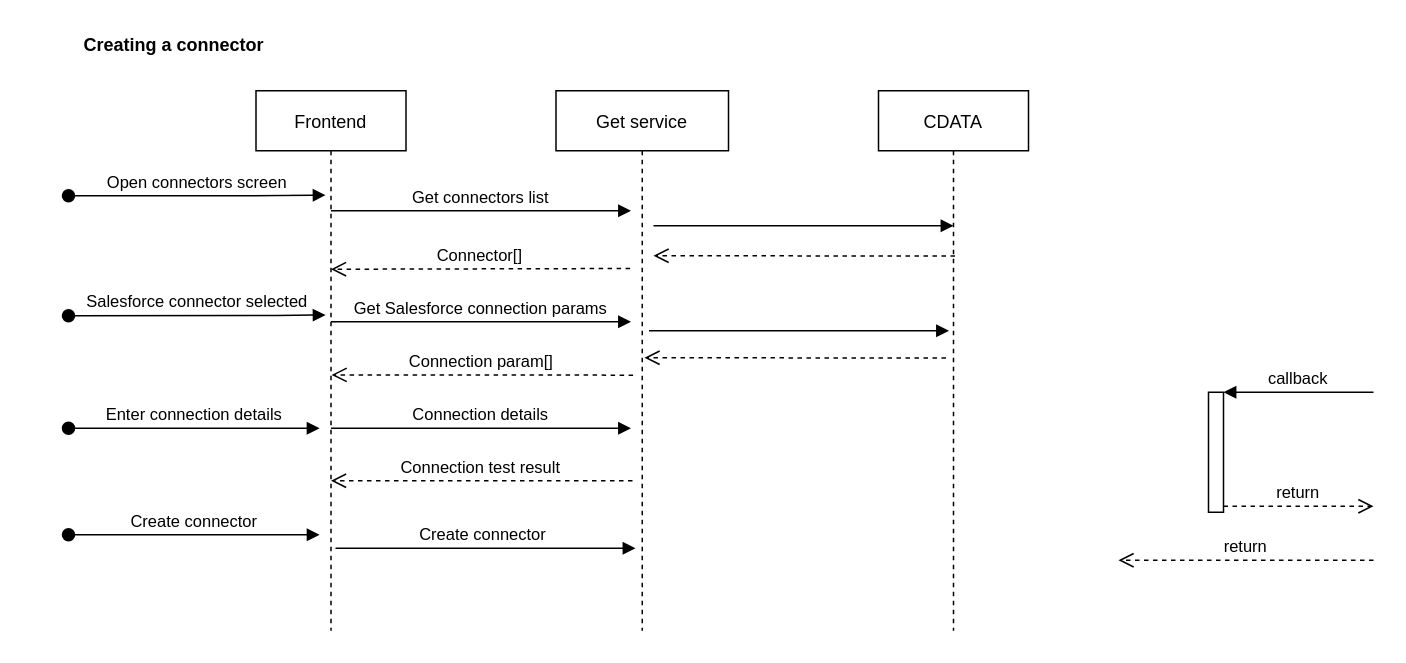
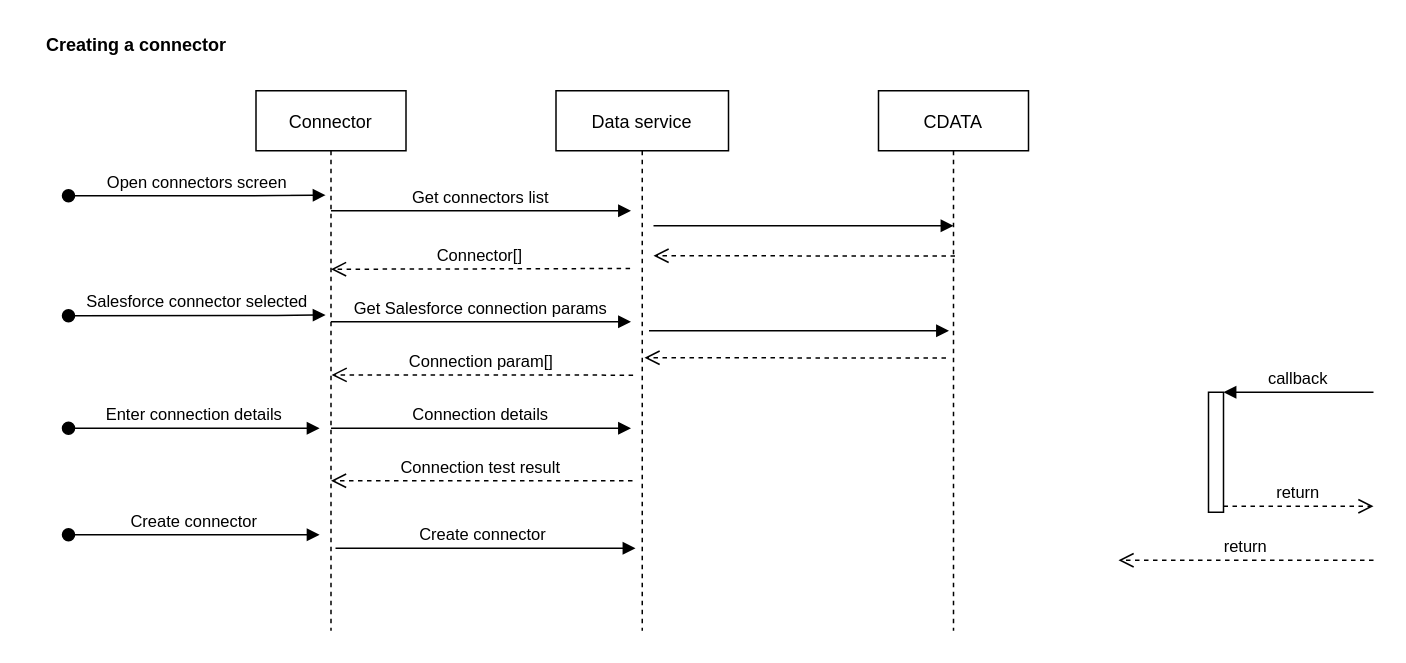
- <mxCell id="24" value="Creating a connector" style="text;html=1;resizable=0;autosize=1;align=center;verticalAlign=middle;points=[];fillColor=none;strokeColor=none;rounded=0;fontStyle=1" vertex="1" parent="1"><mxGeometry x="45" y="20" width="140" height="20" as="geometry" /></mxCell>
+ <mxCell id="24" value="Creating a connector" style="text;html=1;resizable=0;autosize=1;align=center;verticalAlign=middle;points=[];fillColor=none;strokeColor=none;rounded=0;fontStyle=1" vertex="1" parent="1"><mxGeometry x="20" y="20" width="140" height="20" as="geometry" /></mxCell>
- <mxCell id="2" value="Frontend" style="shape=umlLifeline;perimeter=lifelinePerimeter;container=1;collapsible=0;recursiveResize=0;rounded=0;shadow=0;strokeWidth=1;" parent="1" vertex="1"><mxGeometry x="170" y="60" width="100" height="360" as="geometry" /></mxCell>
+ <mxCell id="2" value="Connector" style="shape=umlLifeline;perimeter=lifelinePerimeter;container=1;collapsible=0;recursiveResize=0;rounded=0;shadow=0;strokeWidth=1;" parent="1" vertex="1"><mxGeometry x="170" y="60" width="100" height="360" as="geometry" /></mxCell>
- <mxCell id="4" value="Get service" style="shape=umlLifeline;perimeter=lifelinePerimeter;container=1;collapsible=0;recursiveResize=0;rounded=0;shadow=0;strokeWidth=1;" parent="1" vertex="1"><mxGeometry x="370" y="60" width="115" height="360" as="geometry" /></mxCell>
+ <mxCell id="4" value="Data service" style="shape=umlLifeline;perimeter=lifelinePerimeter;container=1;collapsible=0;recursiveResize=0;rounded=0;shadow=0;strokeWidth=1;" parent="1" vertex="1"><mxGeometry x="370" y="60" width="115" height="360" as="geometry" /></mxCell>
